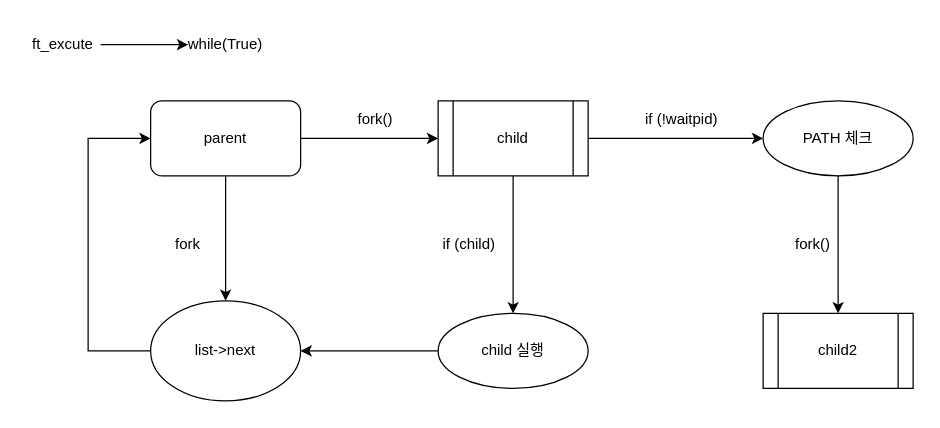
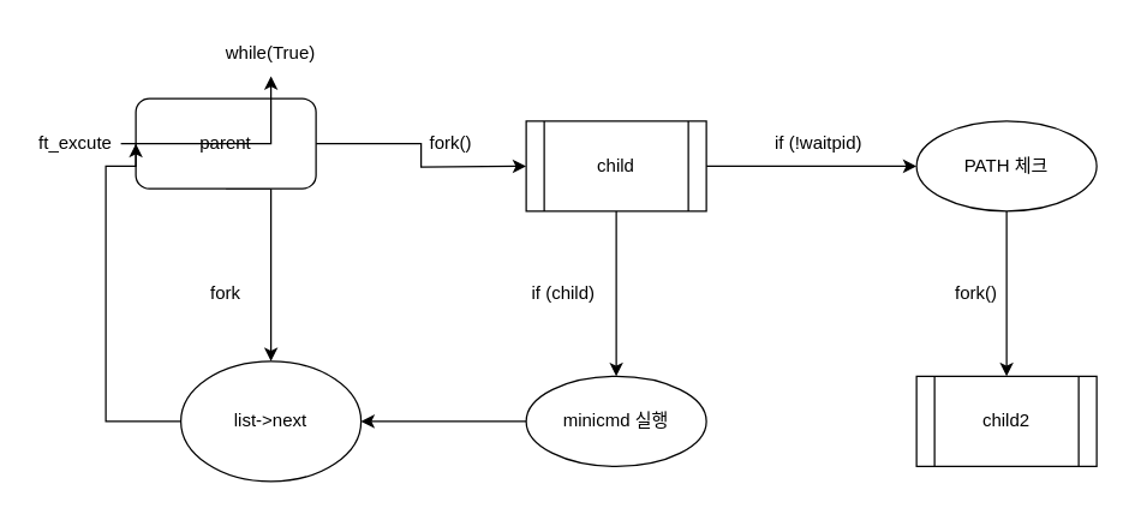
- <mxCell id="13" value="ft_excute" style="text;html=1;strokeColor=none;fillColor=none;align=center;verticalAlign=middle;whiteSpace=wrap;rounded=0;" vertex="1" parent="1"><mxGeometry width="60" height="30" as="geometry" x="20" y="20" /></mxCell>
+ <mxCell id="13" value="ft_excute" style="text;html=1;strokeColor=none;fillColor=none;align=center;verticalAlign=middle;whiteSpace=wrap;rounded=0;" vertex="1" parent="1"><mxGeometry x="20" y="80" width="60" height="30" as="geometry" /></mxCell>
- <mxCell id="4" value="parent" style="rounded=1;whiteSpace=wrap;html=1;" parent="1" vertex="1"><mxGeometry x="120" y="80" width="120" height="60" as="geometry" /></mxCell>
+ <mxCell id="4" value="parent" style="rounded=1;whiteSpace=wrap;html=1;" parent="1" vertex="1"><mxGeometry x="90" y="65" width="120" height="60" as="geometry" /></mxCell>
- <mxCell id="10" value="child 실행" style="ellipse;whiteSpace=wrap;html=1;" vertex="1" parent="1"><mxGeometry x="350" y="250" width="120" height="60" as="geometry" /></mxCell>
+ <mxCell id="10" value="minicmd 실행" style="ellipse;whiteSpace=wrap;html=1;" vertex="1" parent="1"><mxGeometry x="350" y="250" width="120" height="60" as="geometry" /></mxCell>
